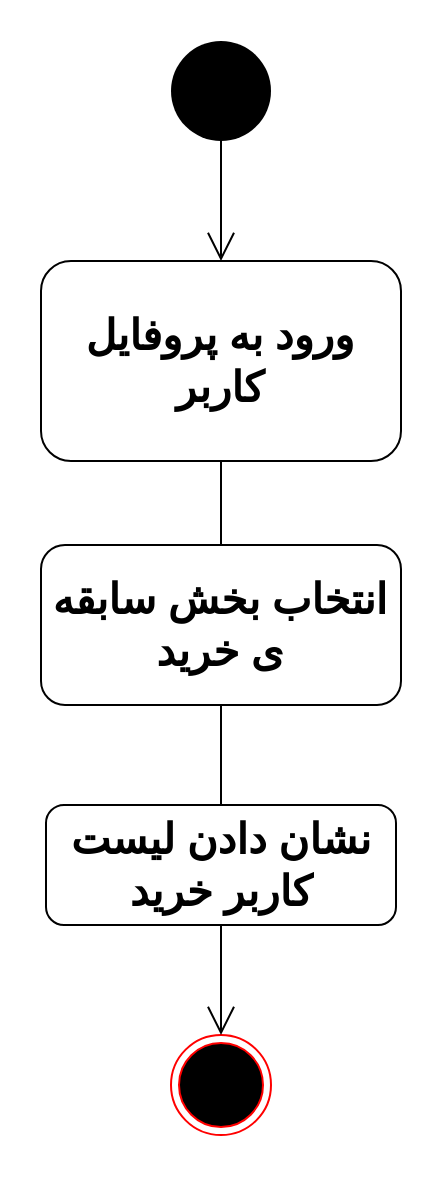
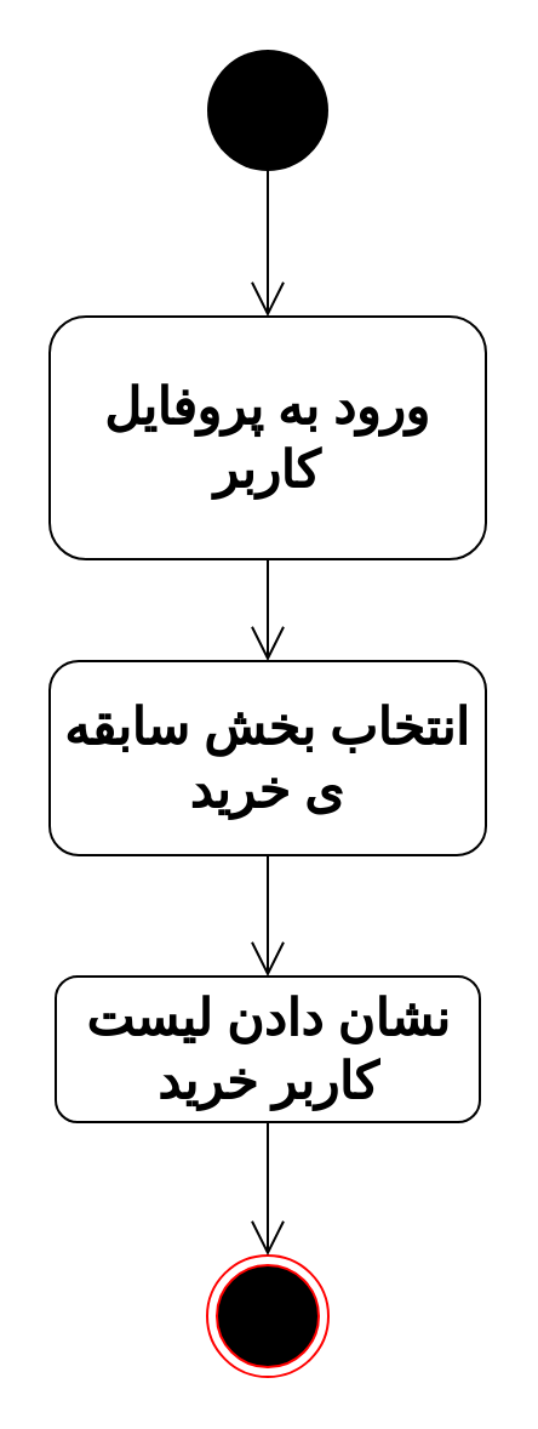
- <mxCell id="6" value="" style="endArrow=none;endFill=1;endSize=12;html=1;fontSize=21;exitX=0.5;exitY=1;exitDx=0;exitDy=0;entryX=0.5;entryY=0;entryDx=0;entryDy=0;" edge="1" parent="1" source="3" target="5"><mxGeometry width="160" relative="1" as="geometry"><mxPoint x="109.5" y="220" as="sourcePoint" /><mxPoint x="109.5" y="280" as="targetPoint" /></mxGeometry></mxCell>
+ <mxCell id="6" value="" style="endArrow=open;endFill=1;endSize=12;html=1;fontSize=21;exitX=0.5;exitY=1;exitDx=0;exitDy=0;entryX=0.5;entryY=0;entryDx=0;entryDy=0;" edge="1" parent="1" source="3" target="5"><mxGeometry width="160" relative="1" as="geometry"><mxPoint x="109.5" y="220" as="sourcePoint" /><mxPoint x="109.5" y="280" as="targetPoint" /></mxGeometry></mxCell>
- <mxCell id="8" value="" style="endArrow=none;endFill=1;endSize=12;html=1;fontSize=21;exitX=0.5;exitY=1;exitDx=0;exitDy=0;entryX=0.5;entryY=0;entryDx=0;entryDy=0;" edge="1" parent="1" source="5" target="9"><mxGeometry width="160" relative="1" as="geometry"><mxPoint x="102.5" y="402" as="sourcePoint" /><mxPoint x="275" y="432" as="targetPoint" /></mxGeometry></mxCell>
+ <mxCell id="8" value="" style="endArrow=open;endFill=1;endSize=12;html=1;fontSize=21;exitX=0.5;exitY=1;exitDx=0;exitDy=0;entryX=0.5;entryY=0;entryDx=0;entryDy=0;" edge="1" parent="1" source="5" target="9"><mxGeometry width="160" relative="1" as="geometry"><mxPoint x="102.5" y="402" as="sourcePoint" /><mxPoint x="275" y="432" as="targetPoint" /></mxGeometry></mxCell>
